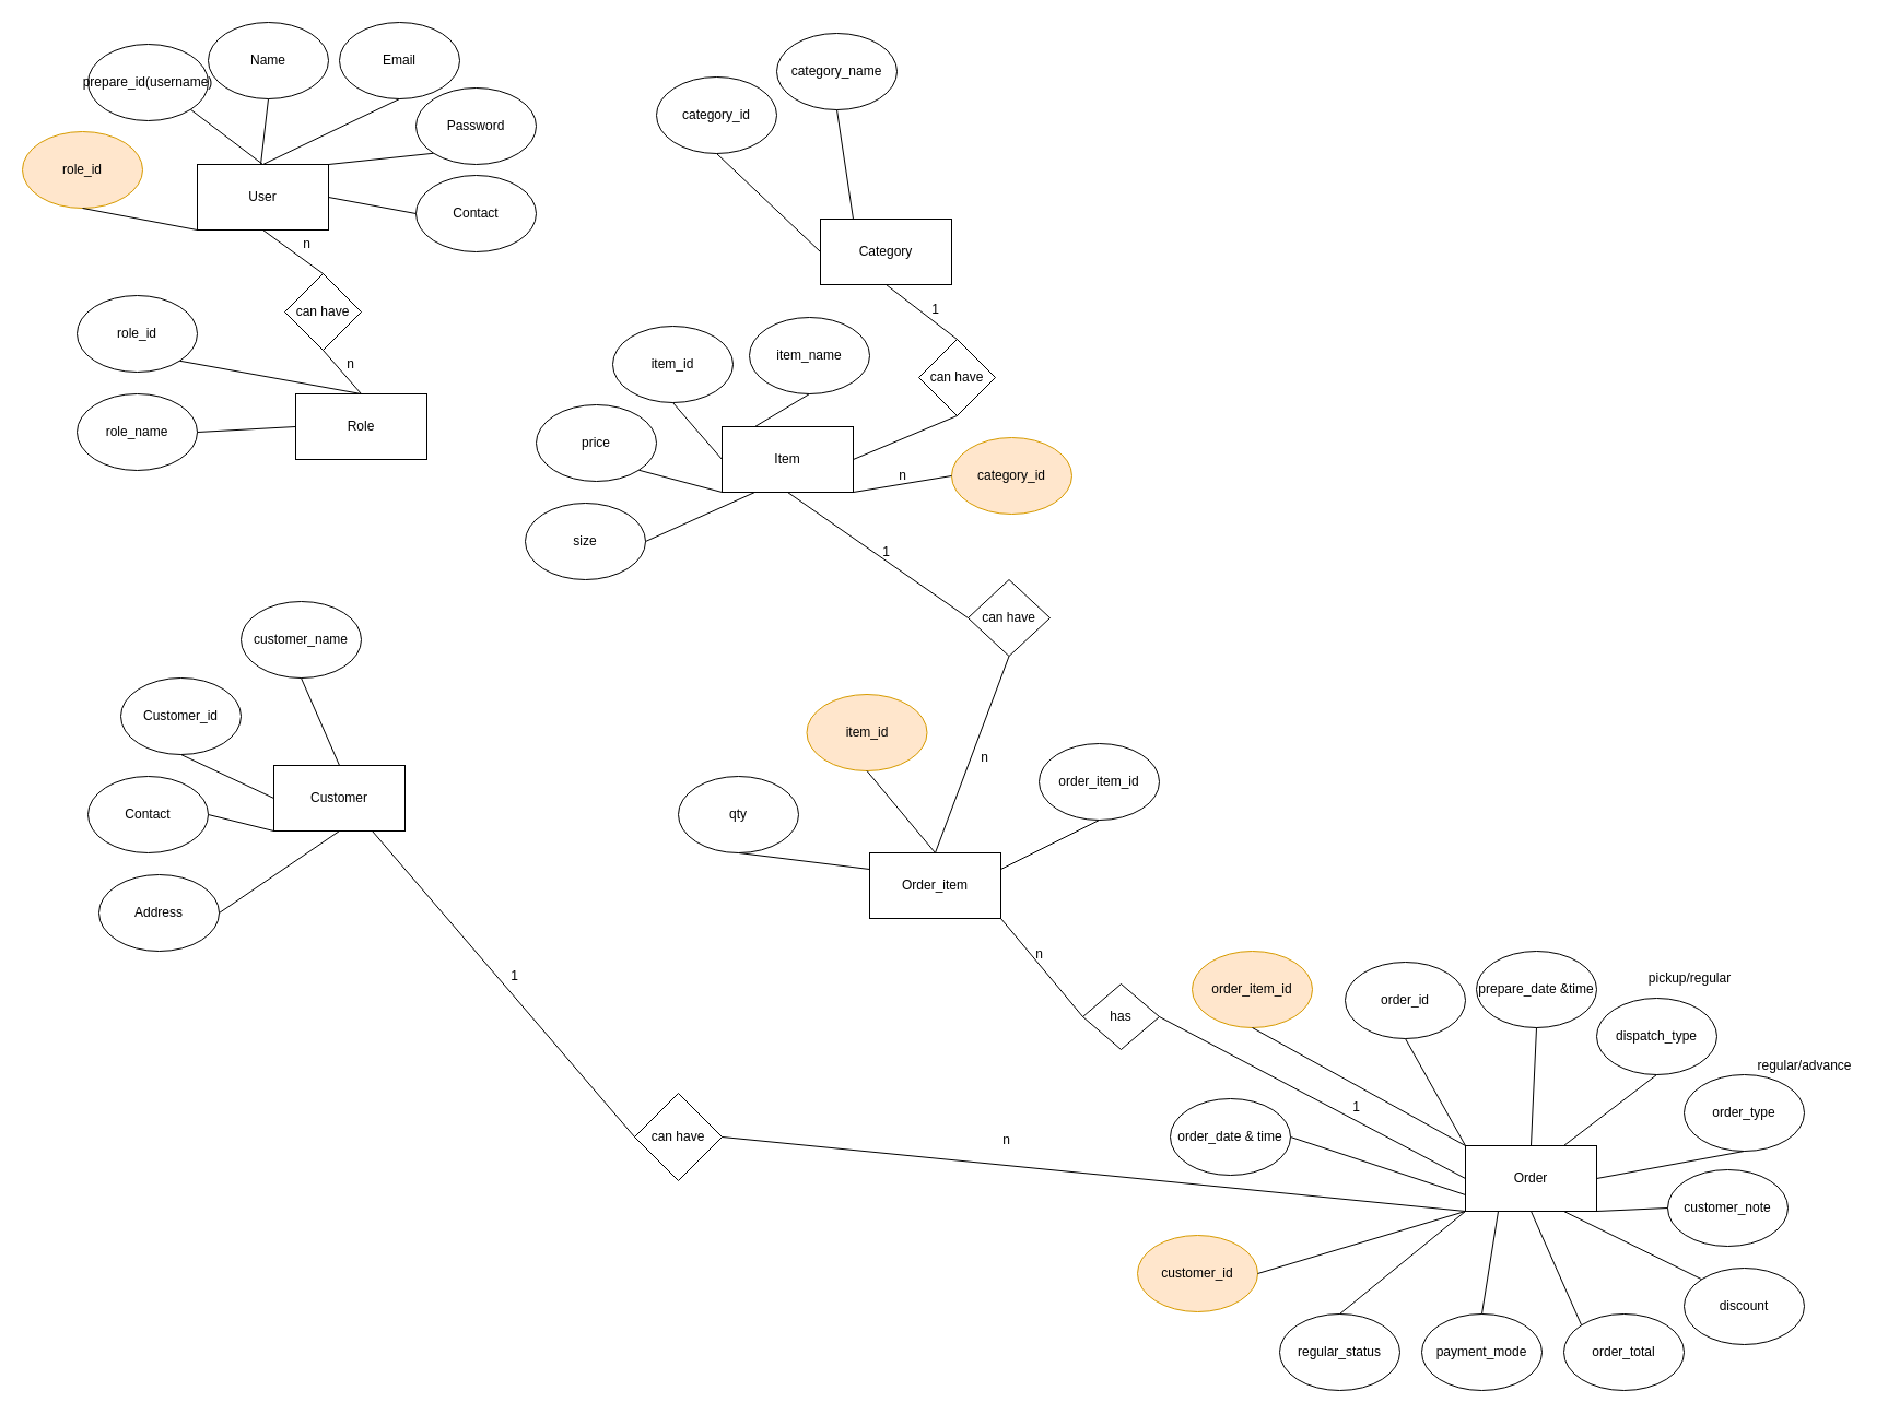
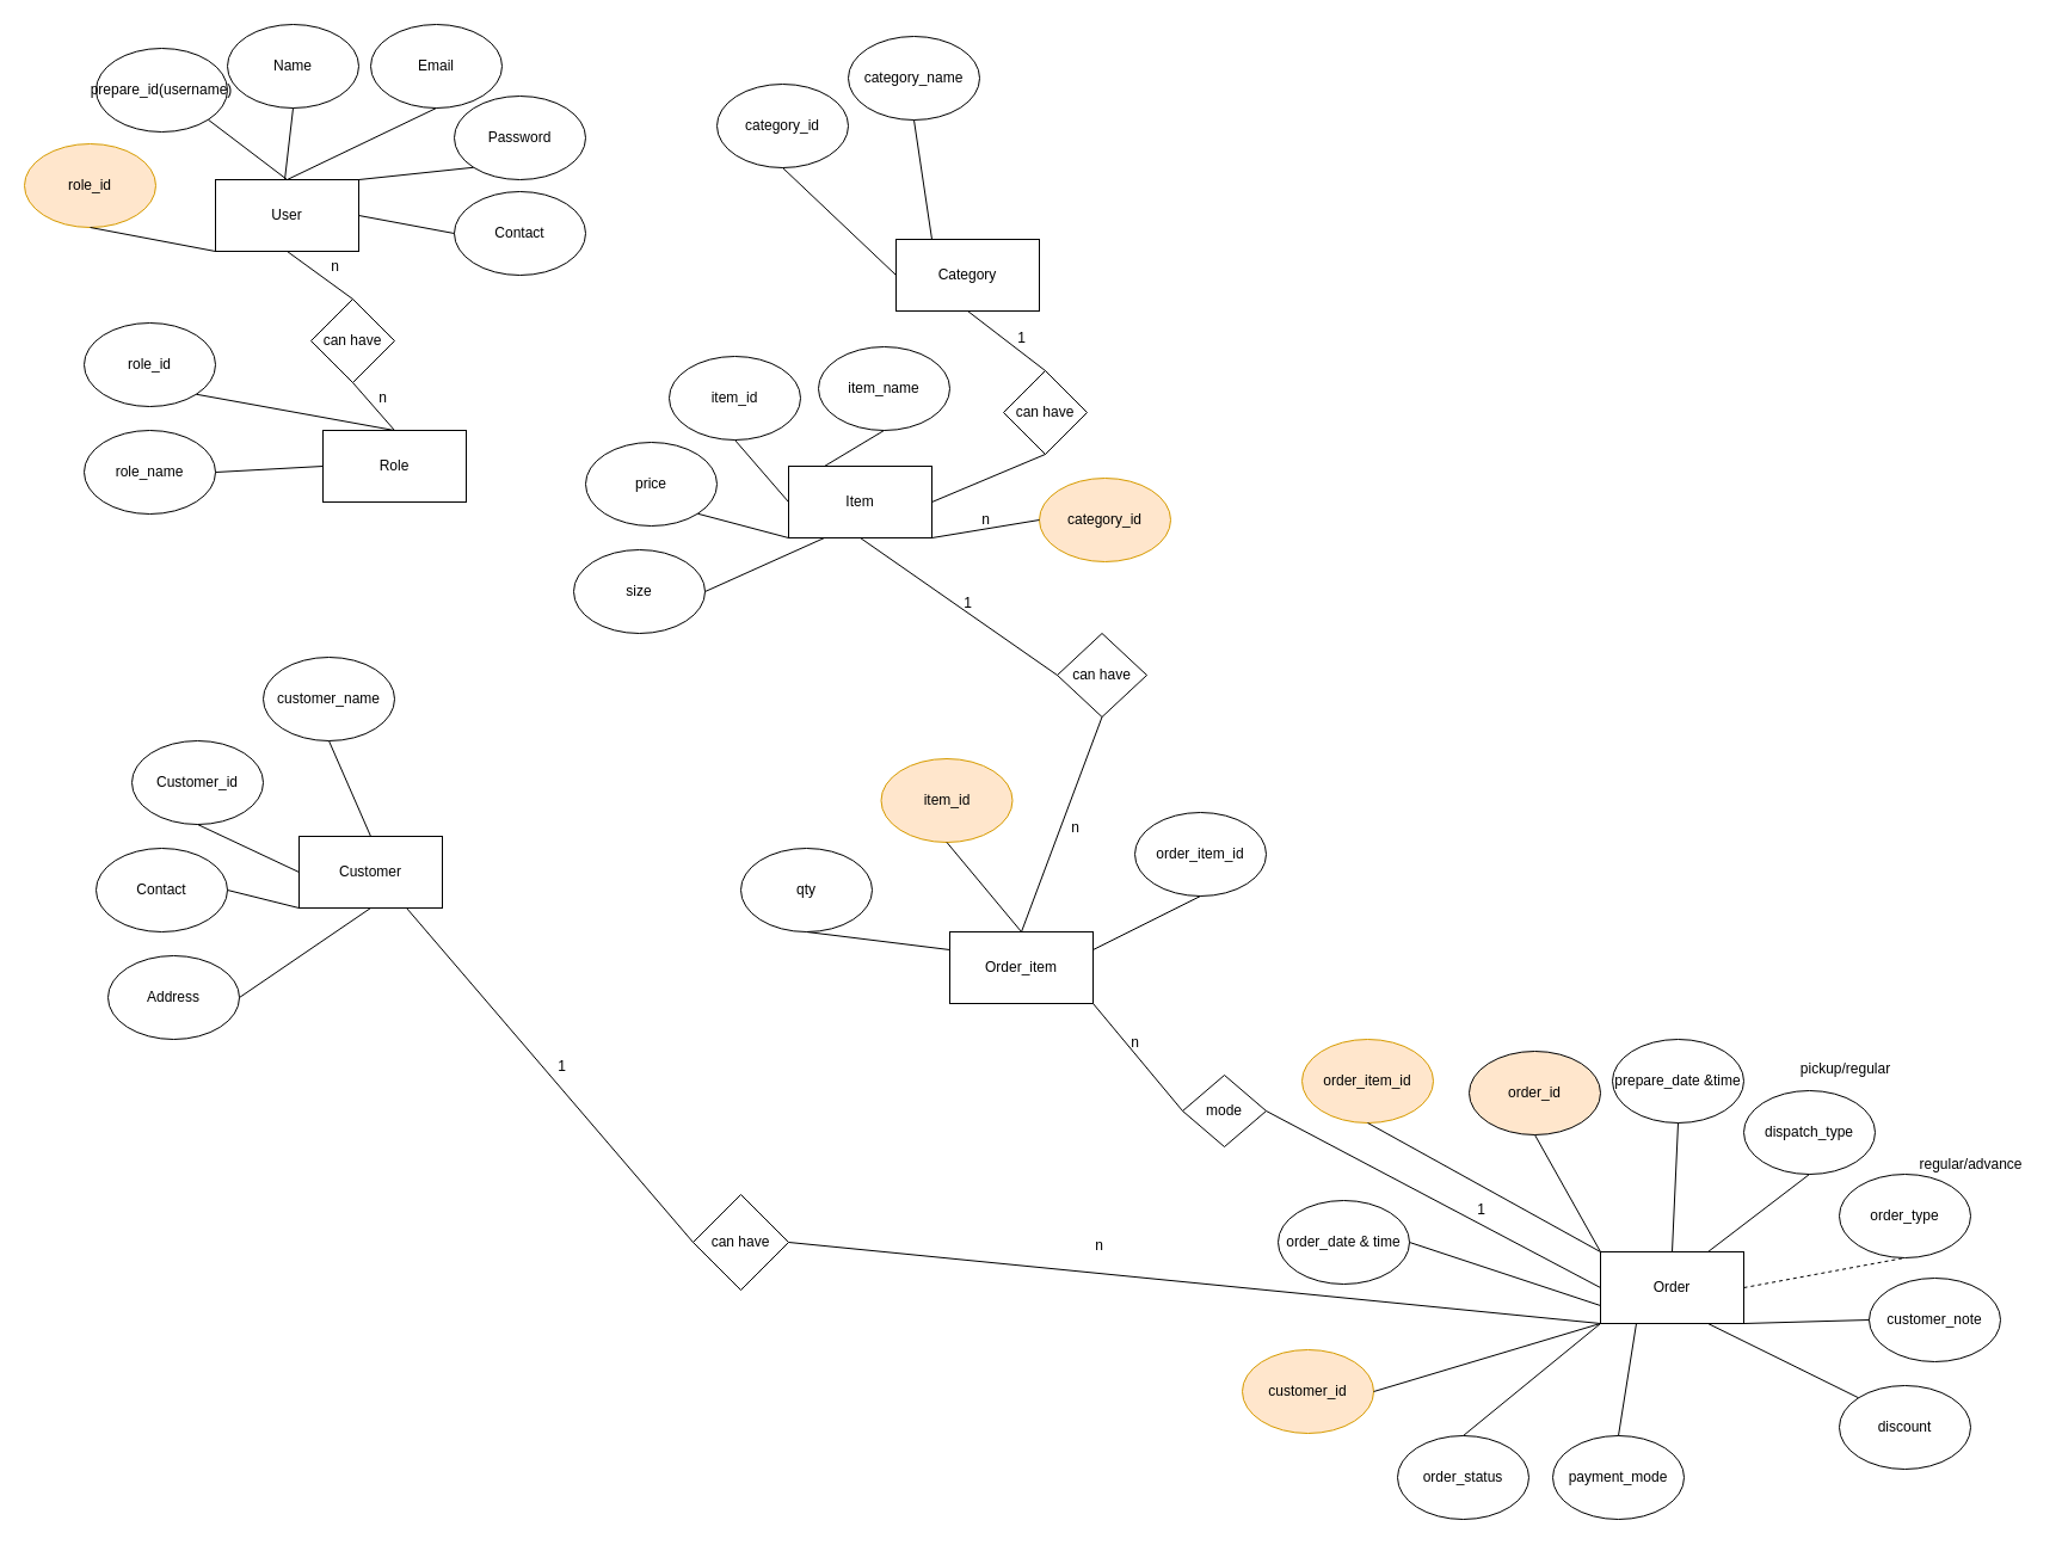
- <mxCell id="77" value="order_id" style="ellipse;whiteSpace=wrap;html=1;" vertex="1" parent="1"><mxGeometry x="1230" y="880" width="110" height="70" as="geometry" /></mxCell>
+ <mxCell id="77" value="order_id" style="ellipse;whiteSpace=wrap;html=1;fillColor=#ffe6cc;" vertex="1" parent="1"><mxGeometry x="1230" y="880" width="110" height="70" as="geometry" /></mxCell>
- <mxCell id="95" value="has" style="rhombus;whiteSpace=wrap;html=1;" vertex="1" parent="1"><mxGeometry x="990" y="900" width="70" height="60" as="geometry" /></mxCell>
+ <mxCell id="95" value="mode" style="rhombus;whiteSpace=wrap;html=1;" vertex="1" parent="1"><mxGeometry x="990" y="900" width="70" height="60" as="geometry" /></mxCell>
- <mxCell id="84" value="" style="endArrow=none;html=1;rounded=0;entryX=0.5;entryY=1;entryDx=0;entryDy=0;exitX=1;exitY=0.5;exitDx=0;exitDy=0;" edge="1" parent="1" target="83" source="76"><mxGeometry width="50" height="50" relative="1" as="geometry"><mxPoint x="1680" y="1143" as="sourcePoint" /><mxPoint x="1640" y="1213" as="targetPoint" /></mxGeometry></mxCell>
+ <mxCell id="84" value="" style="endArrow=none;html=1;rounded=0;entryX=0.5;entryY=1;entryDx=0;entryDy=0;exitX=1;exitY=0.5;exitDx=0;exitDy=0;dashed=1;" edge="1" parent="1" target="83" source="76"><mxGeometry width="50" height="50" relative="1" as="geometry"><mxPoint x="1680" y="1143" as="sourcePoint" /><mxPoint x="1640" y="1213" as="targetPoint" /></mxGeometry></mxCell>
- <mxCell id="87" value="customer_note" style="ellipse;whiteSpace=wrap;html=1;" vertex="1" parent="1"><mxGeometry x="1525" y="1070" width="110" height="70" as="geometry" /></mxCell>
+ <mxCell id="87" value="customer_note" style="ellipse;whiteSpace=wrap;html=1;" vertex="1" parent="1"><mxGeometry x="1565" y="1070" width="110" height="70" as="geometry" /></mxCell>
- <mxCell id="92" value="" style="endArrow=none;html=1;rounded=0;exitX=0.5;exitY=1;exitDx=0;exitDy=0;entryX=0;entryY=0;entryDx=0;entryDy=0;" edge="1" parent="1" target="91" source="76"><mxGeometry width="50" height="50" relative="1" as="geometry"><mxPoint x="1320" y="1150" as="sourcePoint" /><mxPoint x="1530" y="1432" as="targetPoint" /></mxGeometry></mxCell>
- <mxCell id="102" value="regular_status" style="ellipse;whiteSpace=wrap;html=1;" vertex="1" parent="1"><mxGeometry x="1170" y="1202" width="110" height="70" as="geometry" /></mxCell>
+ <mxCell id="102" value="order_status" style="ellipse;whiteSpace=wrap;html=1;" vertex="1" parent="1"><mxGeometry x="1170" y="1202" width="110" height="70" as="geometry" /></mxCell>
- <mxCell id="91" value="order_total" style="ellipse;whiteSpace=wrap;html=1;" vertex="1" parent="1"><mxGeometry x="1430" y="1202" width="110" height="70" as="geometry" /></mxCell>
